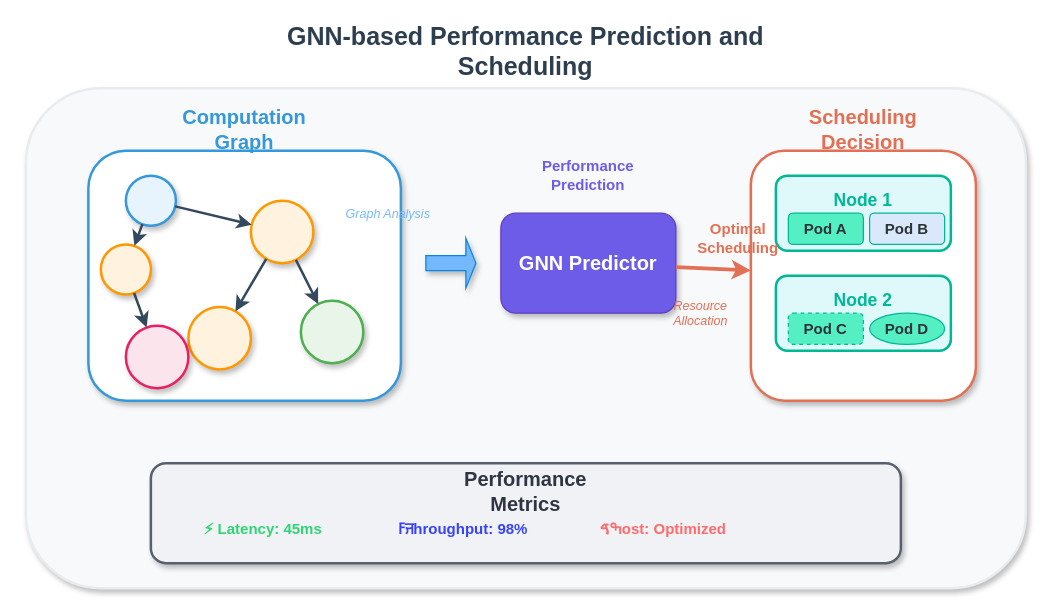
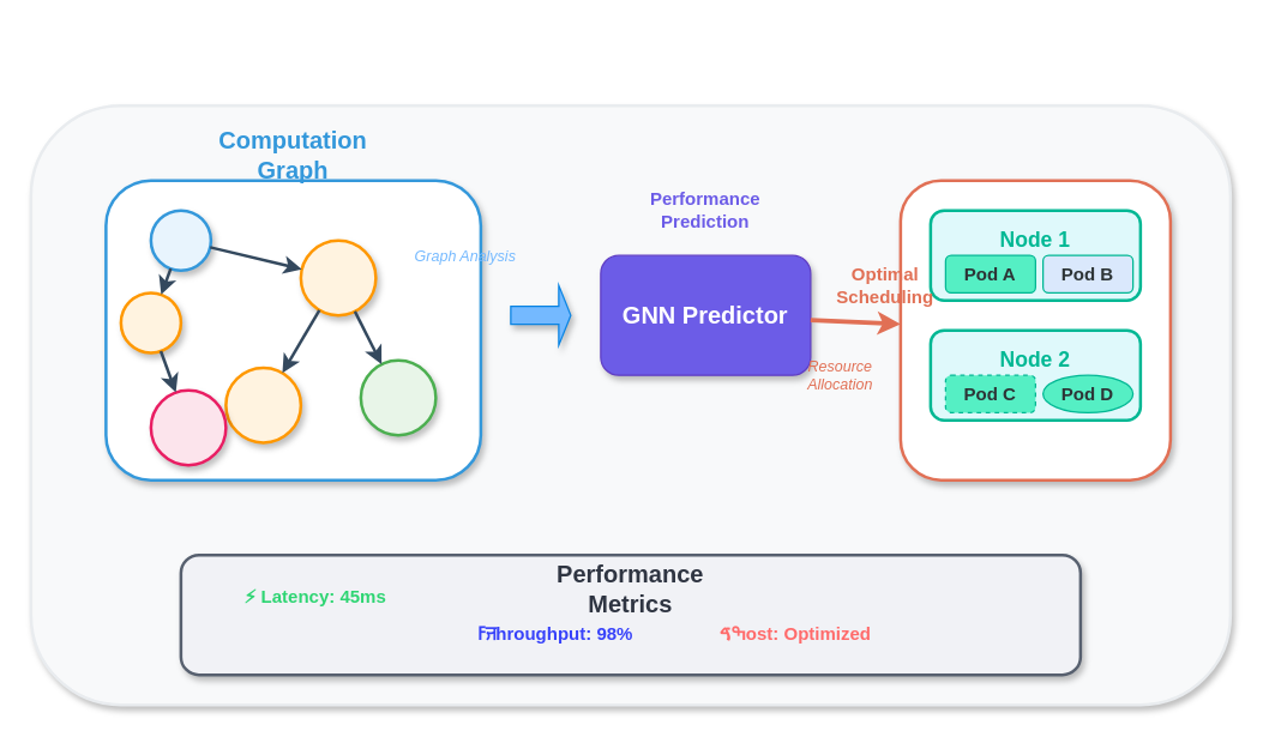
- <mxCell id="3" value="GNN-based Performance Prediction and Scheduling" style="text;html=1;strokeColor=none;fillColor=none;align=center;verticalAlign=middle;whiteSpace=wrap;rounded=0;fontSize=20;fontStyle=1;fontColor=#2c3e50;" parent="1" vertex="1"><mxGeometry x="220" y="20" width="400" height="40" as="geometry" /></mxCell>
- <mxCell id="21" value="Scheduling Decision" style="text;html=1;strokeColor=none;fillColor=none;align=center;verticalAlign=middle;whiteSpace=wrap;rounded=0;fontSize=16;fontStyle=1;fontColor=#e17055;" parent="1" vertex="1"><mxGeometry x="620" y="90" width="140" height="25" as="geometry" /></mxCell>
- <mxCell id="34" value="⚡ Latency: 45ms" style="text;html=1;strokeColor=none;fillColor=none;align=center;verticalAlign=middle;whiteSpace=wrap;rounded=0;fontSize=12;fontStyle=1;fontColor=#2ed573;" parent="1" vertex="1"><mxGeometry x="150" y="410" width="120" height="25" as="geometry" /></mxCell>
+ <mxCell id="34" value="⚡ Latency: 45ms" style="text;html=1;strokeColor=none;fillColor=none;align=center;verticalAlign=middle;whiteSpace=wrap;rounded=0;fontSize=12;fontStyle=1;fontColor=#2ed573;" parent="1" vertex="1"><mxGeometry x="150" y="385" width="120" height="25" as="geometry" /></mxCell>
